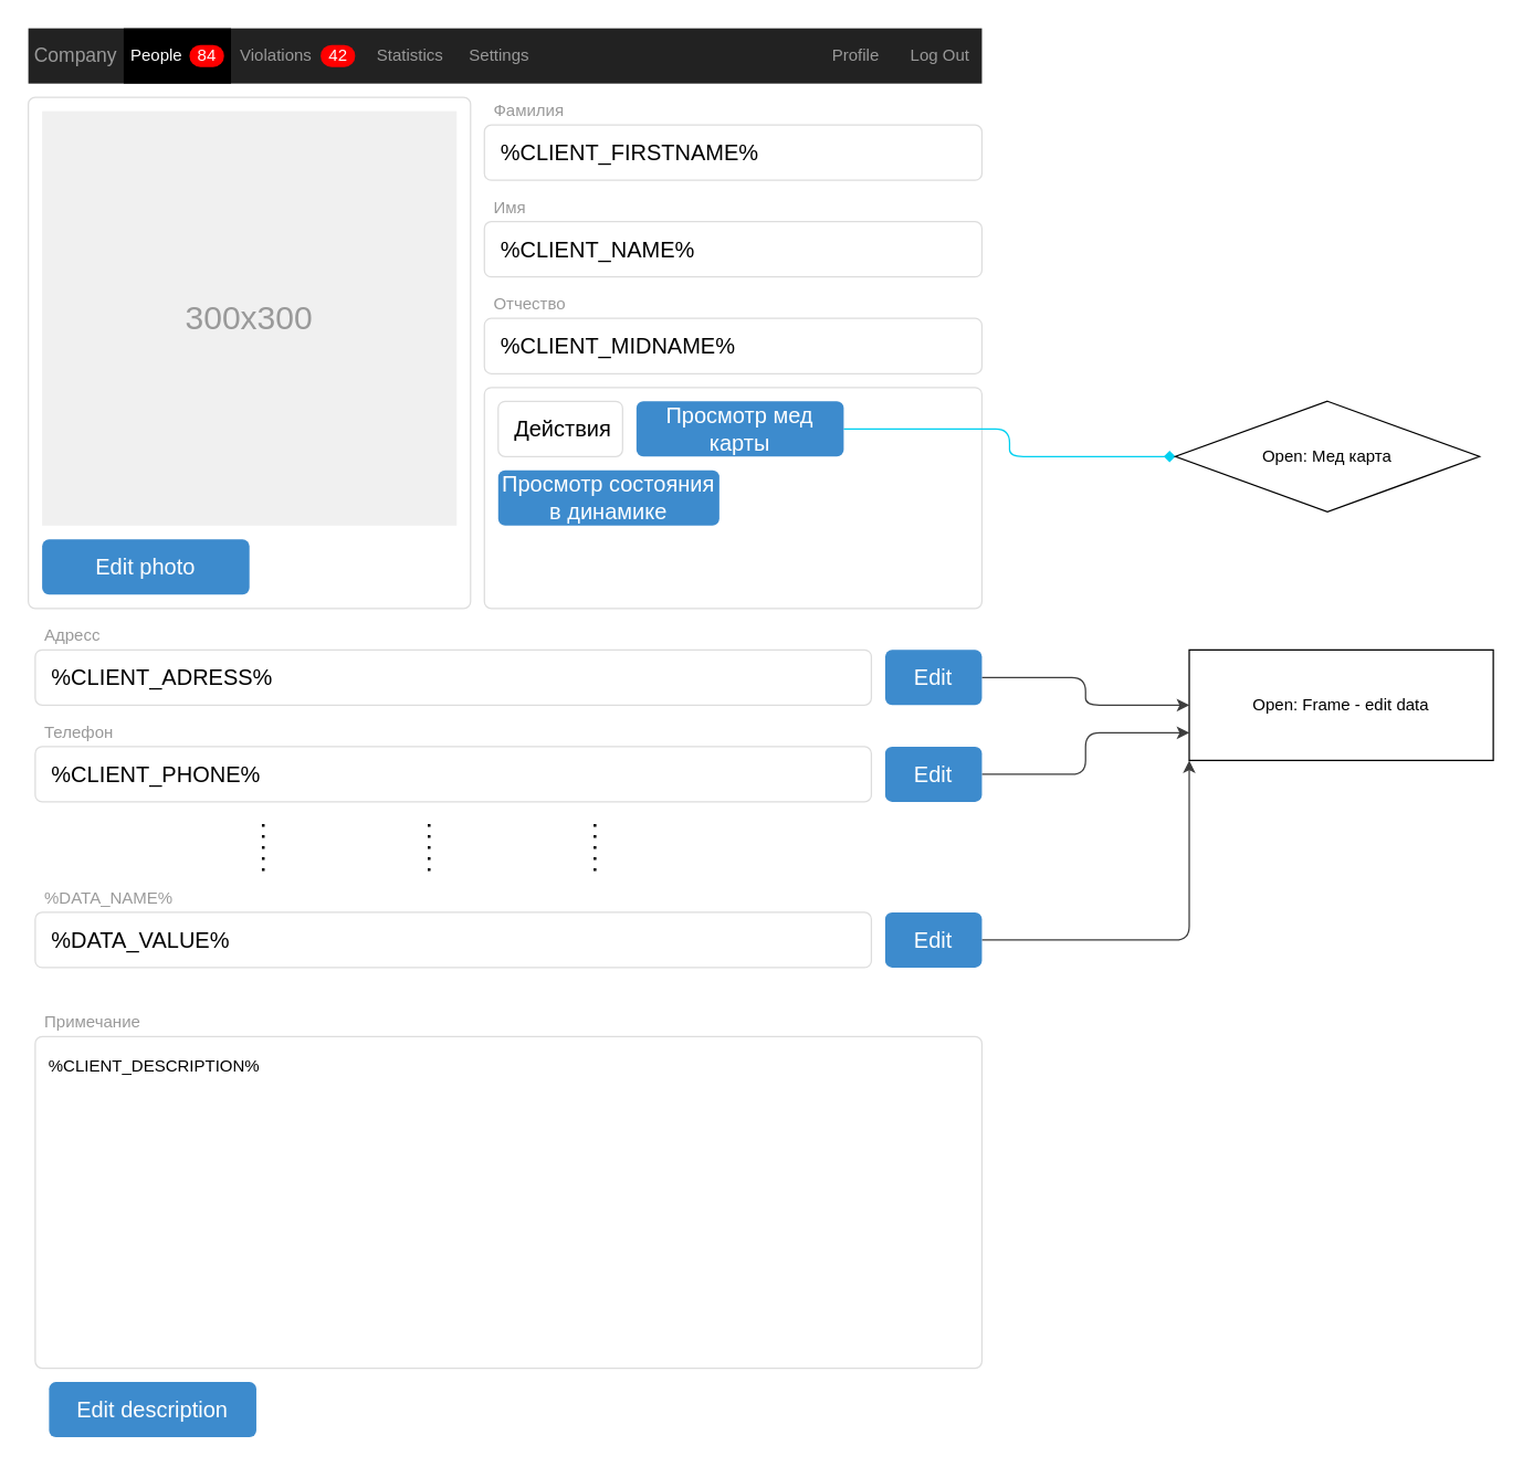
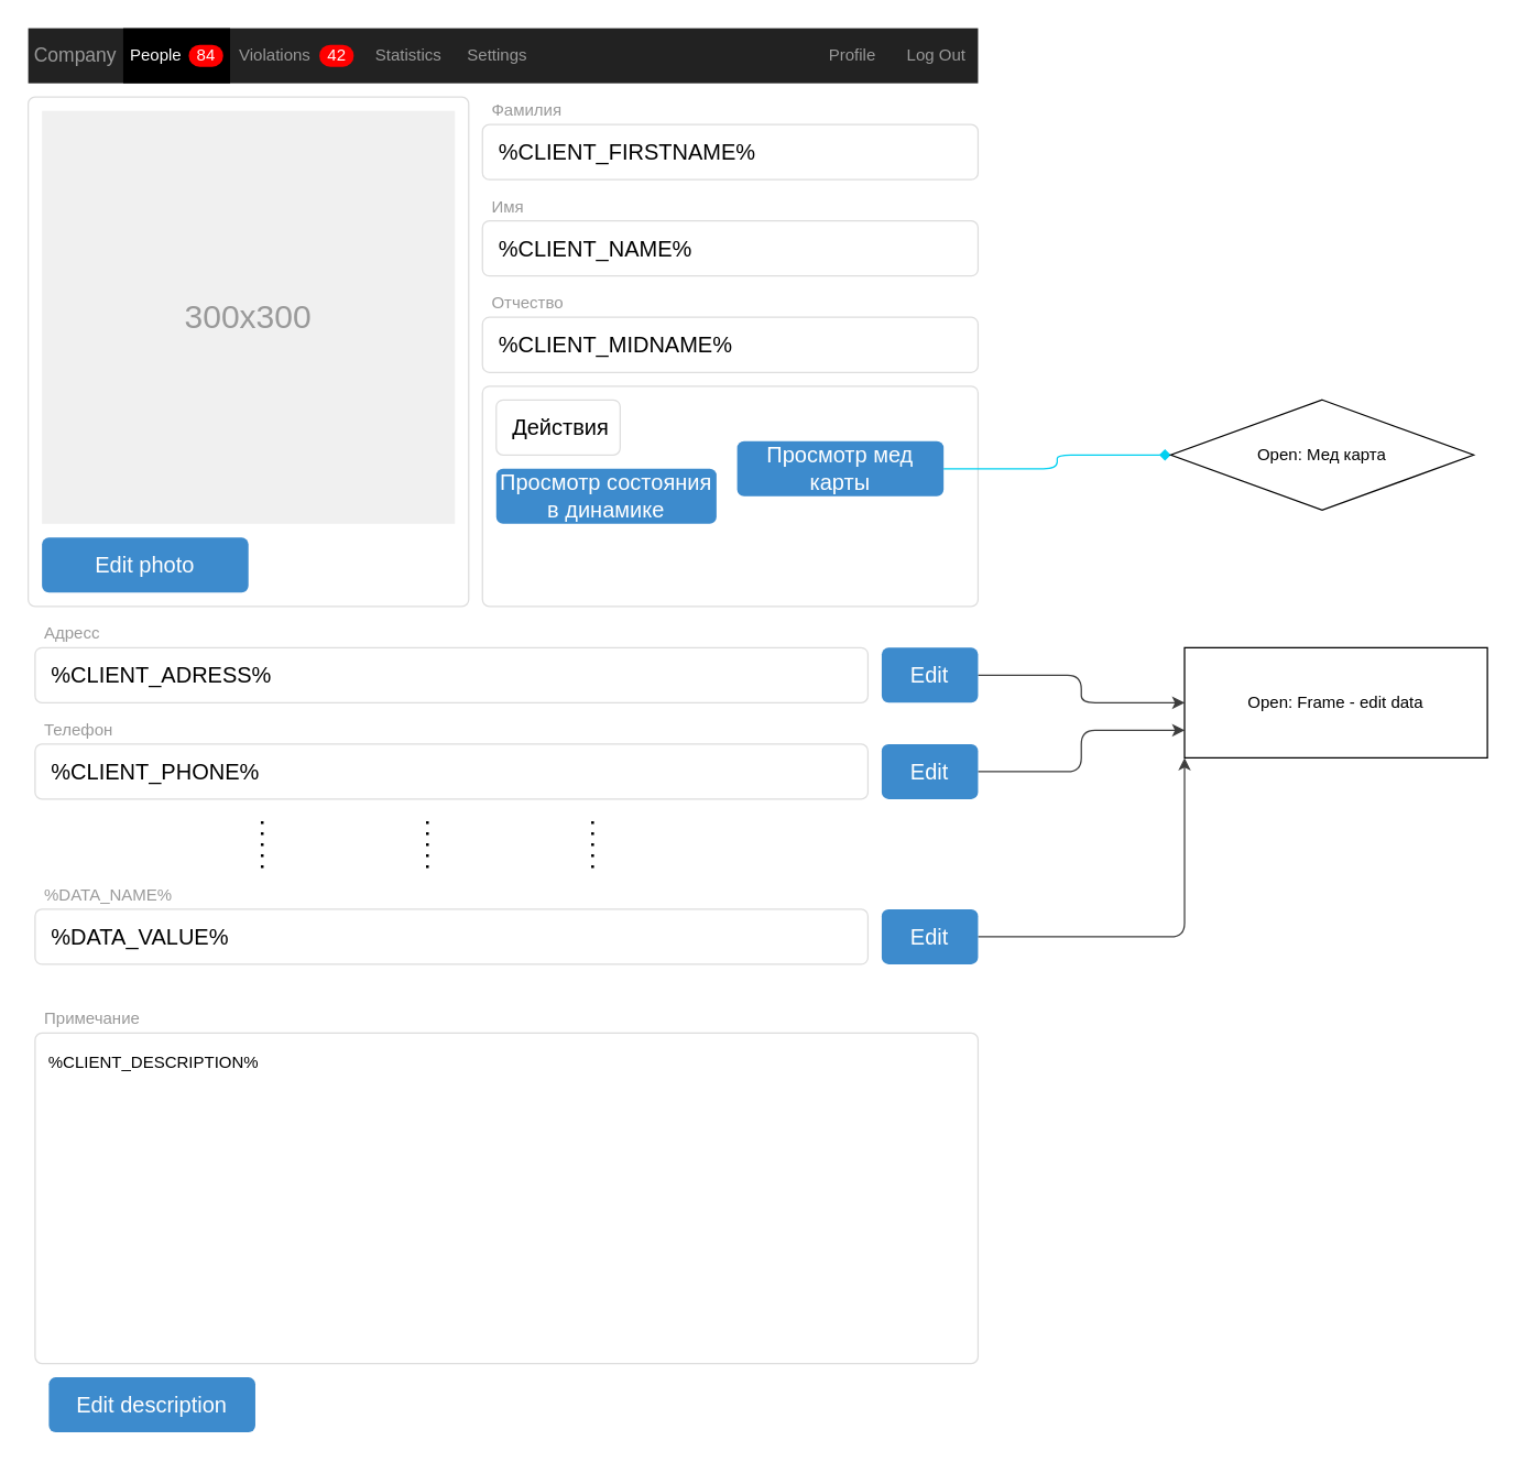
- <mxCell id="42" value="Просмотр мед карты" style="html=1;shadow=0;dashed=0;shape=mxgraph.bootstrap.rrect;align=center;rSize=5;strokeColor=none;fillColor=#3D8BCD;fontColor=#ffffff;fontSize=16;whiteSpace=wrap;rounded=0;" parent="1" vertex="1"><mxGeometry x="460" y="290" width="150" height="40" as="geometry" /></mxCell>
+ <mxCell id="42" value="Просмотр мед карты" style="html=1;shadow=0;dashed=0;shape=mxgraph.bootstrap.rrect;align=center;rSize=5;strokeColor=none;fillColor=#3D8BCD;fontColor=#ffffff;fontSize=16;whiteSpace=wrap;rounded=0;" parent="1" vertex="1"><mxGeometry x="535" y="320" width="150" height="40" as="geometry" /></mxCell>
